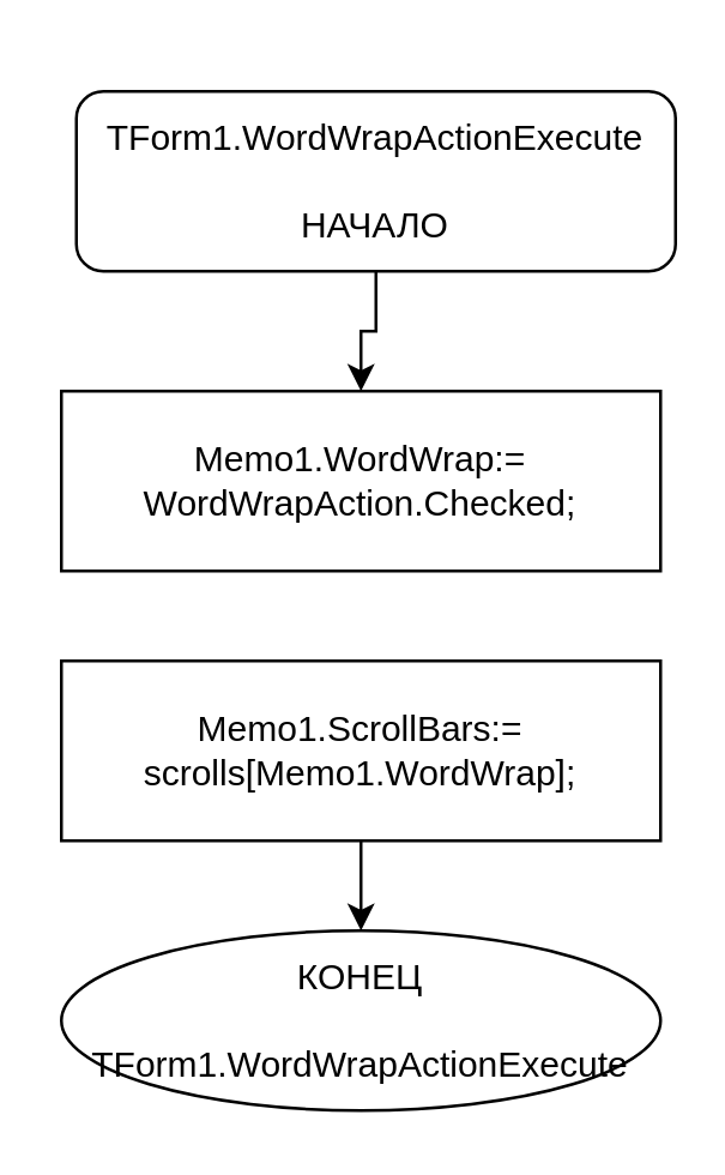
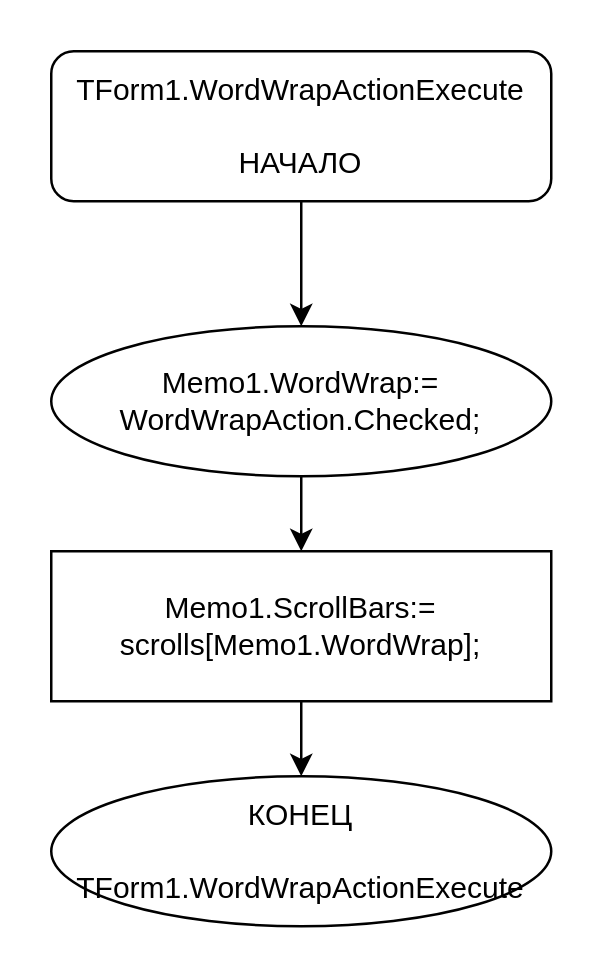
- <mxCell id="3" value="TForm1.WordWrapActionExecute&lt;br&gt;&lt;br&gt;НАЧАЛО" style="rounded=1;whiteSpace=wrap;html=1;" vertex="1" parent="1"><mxGeometry x="25" y="30" width="200" height="60" as="geometry" /></mxCell>
+ <mxCell id="3" value="TForm1.WordWrapActionExecute&lt;br&gt;&lt;br&gt;НАЧАЛО" style="rounded=1;whiteSpace=wrap;html=1;" vertex="1" parent="1"><mxGeometry x="20" y="20" width="200" height="60" as="geometry" /></mxCell>
- <mxCell id="5" value="Memo1.WordWrap:= WordWrapAction.Checked;" style="rounded=0;whiteSpace=wrap;html=1;" vertex="1" parent="1"><mxGeometry x="20" y="130" width="200" height="60" as="geometry" /></mxCell>
+ <mxCell id="5" value="Memo1.WordWrap:= WordWrapAction.Checked;" style="ellipse;whiteSpace=wrap;html=1;" vertex="1" parent="1"><mxGeometry x="20" y="130" width="200" height="60" as="geometry" /></mxCell>
+ <mxCell id="4" style="edgeStyle=orthogonalEdgeStyle;rounded=0;orthogonalLoop=1;jettySize=auto;html=1;exitX=0.5;exitY=1;exitDx=0;exitDy=0;entryX=0.5;entryY=0;entryDx=0;entryDy=0;" edge="1" parent="1" source="5" target="8"><mxGeometry relative="1" as="geometry" /></mxCell>
